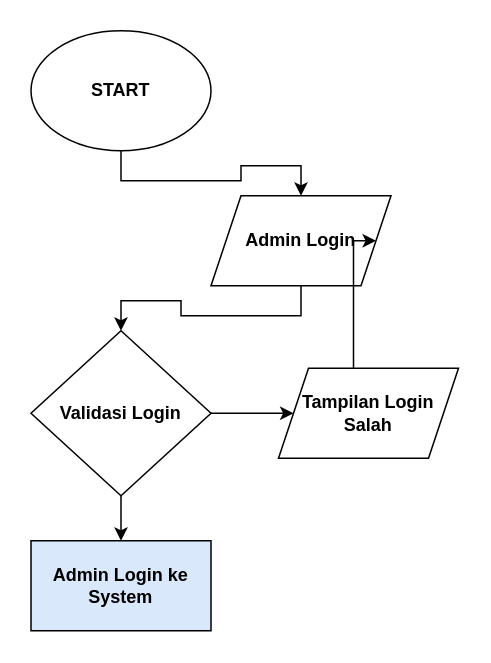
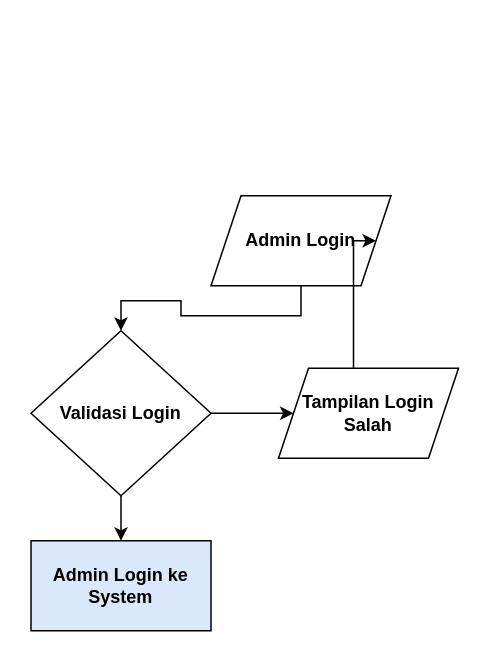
- <mxCell id="3" value="&lt;b&gt;START&lt;/b&gt;" style="ellipse;whiteSpace=wrap;html=1;" vertex="1" parent="1"><mxGeometry x="20" y="20" width="120" height="80" as="geometry" /></mxCell>
- <mxCell id="2" style="edgeStyle=orthogonalEdgeStyle;rounded=0;orthogonalLoop=1;jettySize=auto;html=1;" edge="1" parent="1" source="3" target="5"><mxGeometry relative="1" as="geometry" /></mxCell>
